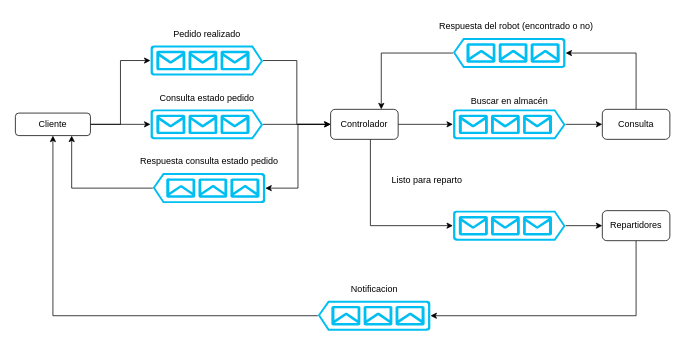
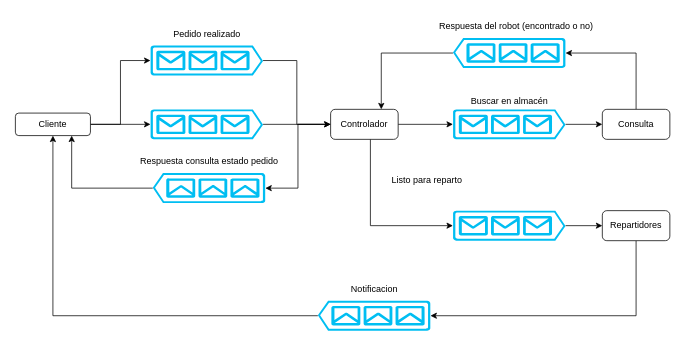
- <mxCell id="27" value="Consulta estado pedido" style="text;html=1;align=center;verticalAlign=middle;resizable=0;points=[];autosize=1;strokeColor=none;fillColor=none;" vertex="1" parent="1"><mxGeometry x="200" y="115" width="150" height="30" as="geometry" /></mxCell>
